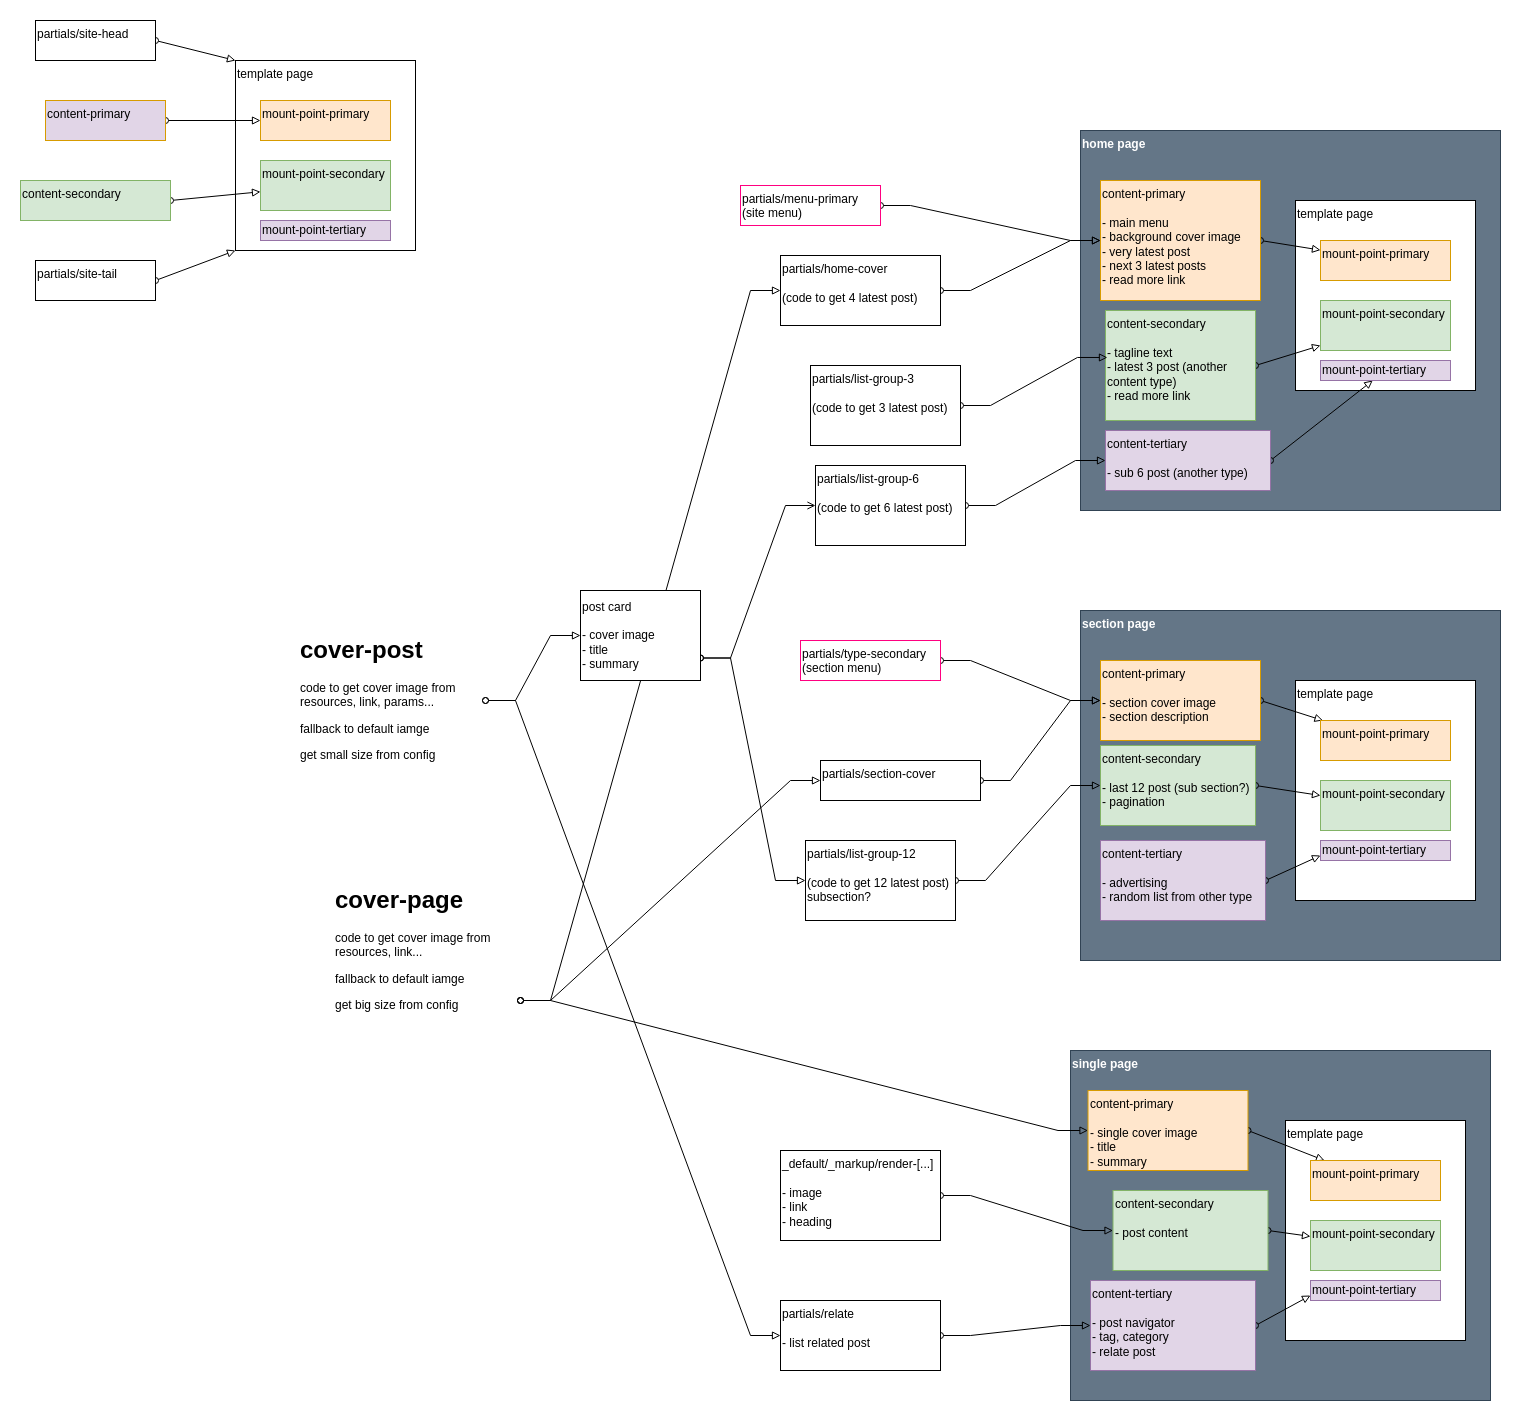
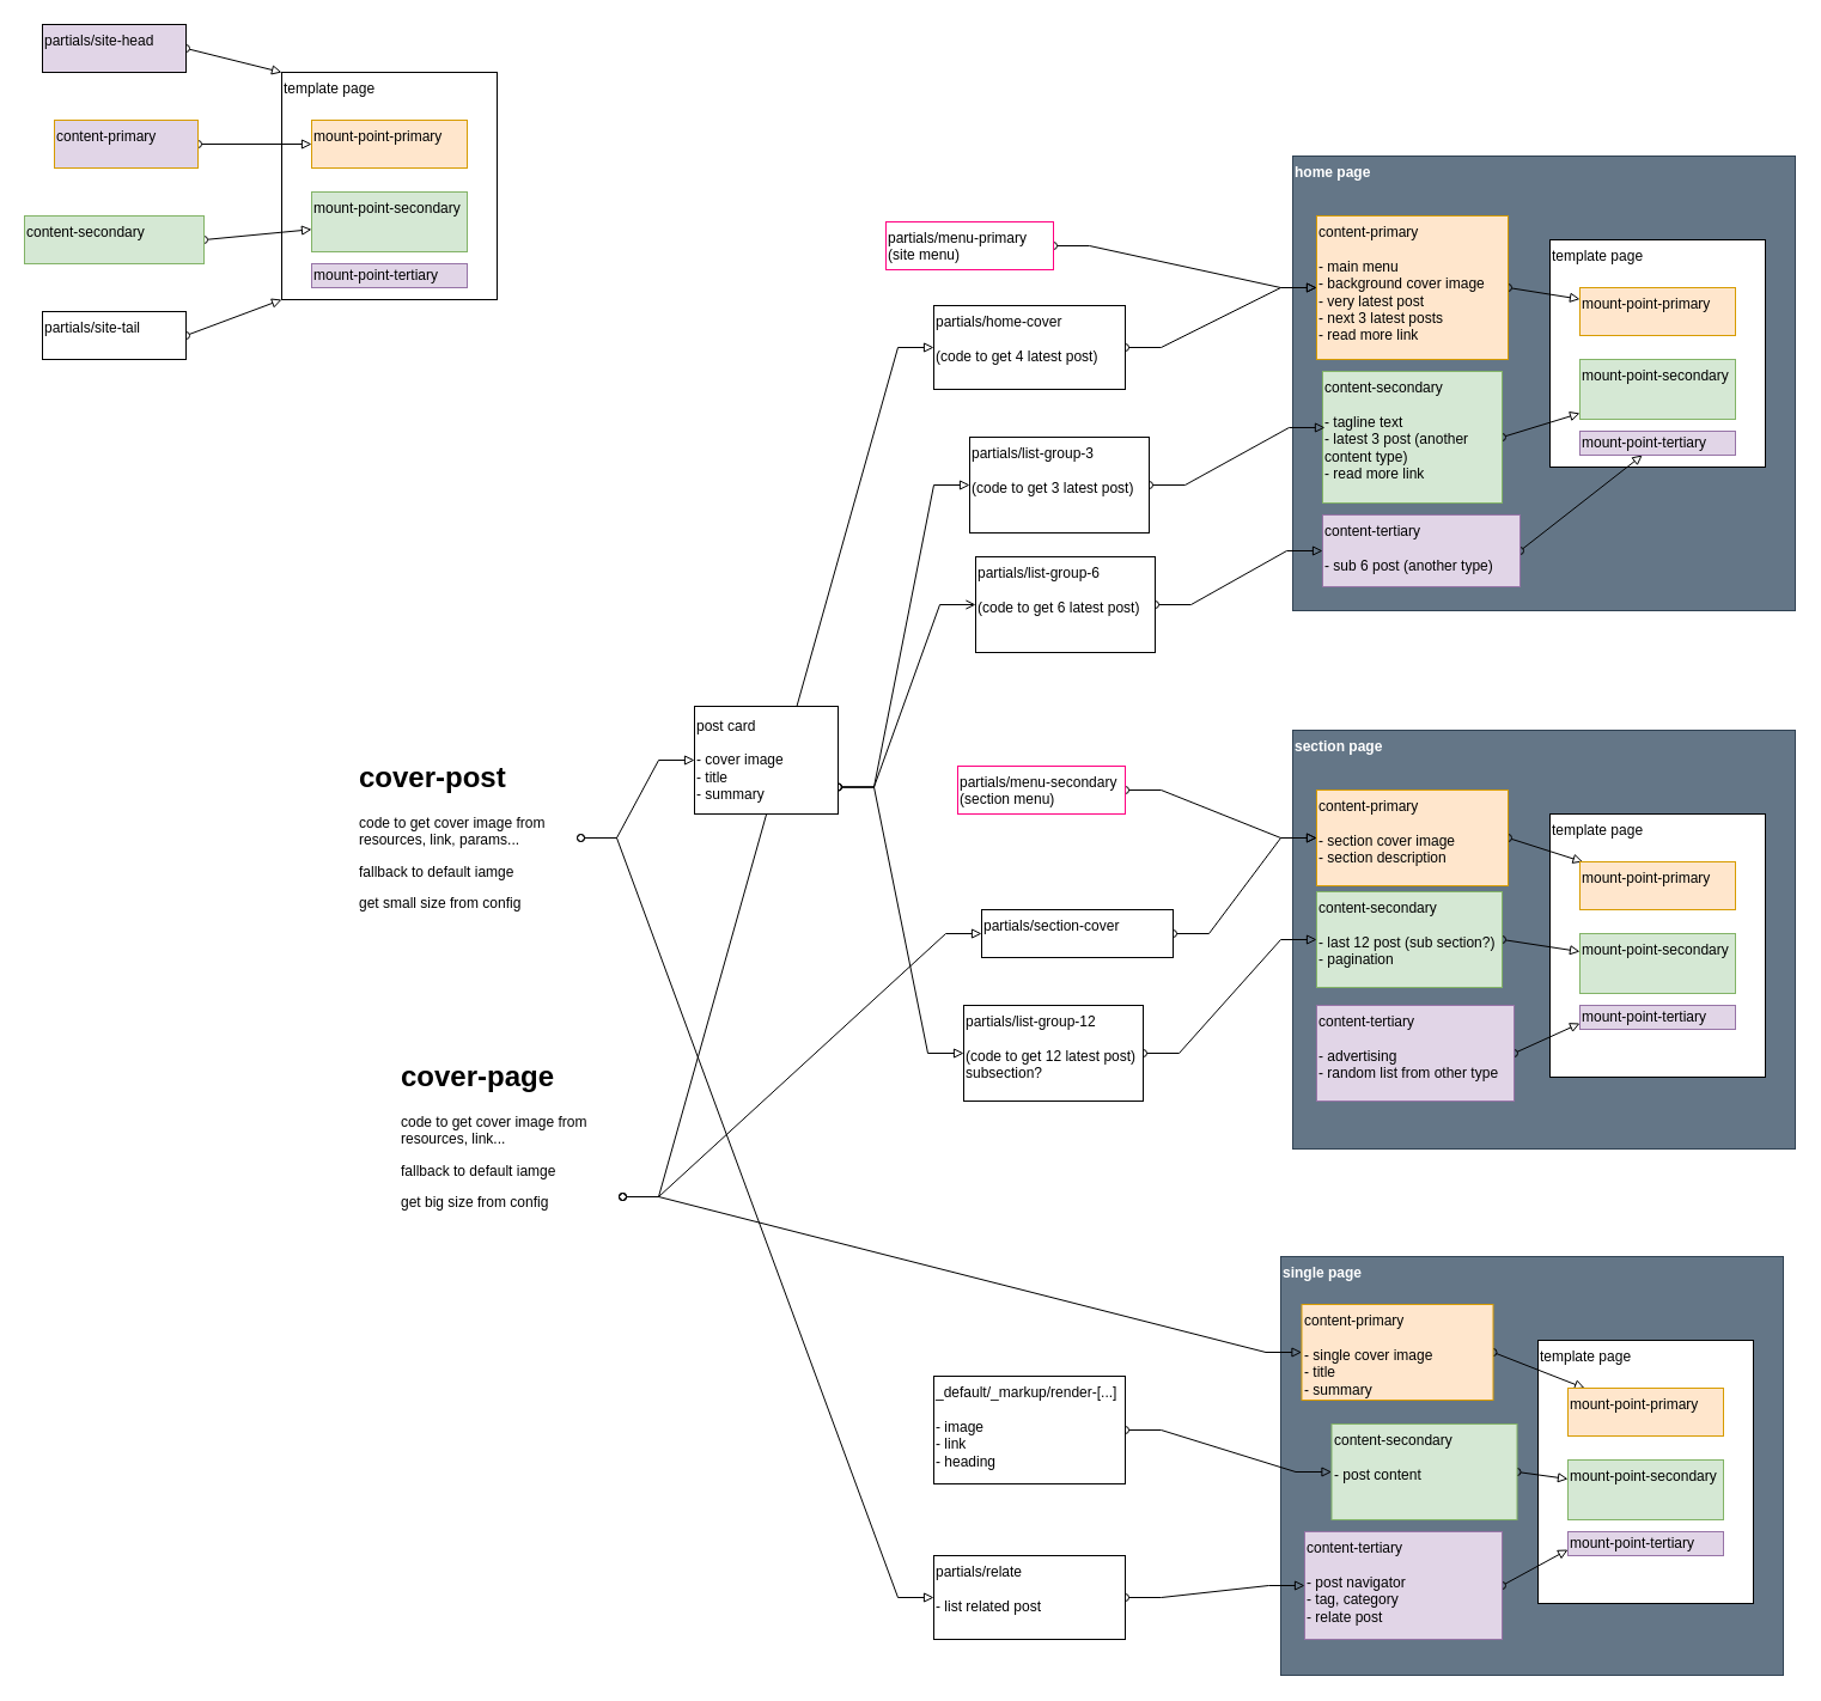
- <mxCell id="12" value="partials/site-head" style="rounded=0;whiteSpace=wrap;html=1;align=left;verticalAlign=top;" vertex="1" parent="1"><mxGeometry x="35" y="20" width="120" height="40" as="geometry" /></mxCell>
+ <mxCell id="12" value="partials/site-head" style="rounded=0;whiteSpace=wrap;html=1;align=left;verticalAlign=top;fillColor=#e1d5e7;" vertex="1" parent="1"><mxGeometry x="35" y="20" width="120" height="40" as="geometry" /></mxCell>
+ <mxCell id="54" style="edgeStyle=entityRelationEdgeStyle;rounded=0;orthogonalLoop=1;jettySize=auto;html=1;exitX=1;exitY=0.75;exitDx=0;exitDy=0;entryX=0;entryY=0.5;entryDx=0;entryDy=0;startArrow=oval;startFill=0;endArrow=block;endFill=0;fontSize=12;" edge="1" parent="1" source="57" target="39"><mxGeometry relative="1" as="geometry" /></mxCell>
- <mxCell id="62" value="partials/type-secondary&lt;br&gt;(section menu)" style="rounded=0;whiteSpace=wrap;html=1;align=left;verticalAlign=top;strokeColor=#FF0080;" vertex="1" parent="1"><mxGeometry x="800" y="640" width="140" height="40" as="geometry" /></mxCell>
+ <mxCell id="62" value="partials/menu-secondary&lt;br&gt;(section menu)" style="rounded=0;whiteSpace=wrap;html=1;align=left;verticalAlign=top;strokeColor=#FF0080;" vertex="1" parent="1"><mxGeometry x="800" y="640" width="140" height="40" as="geometry" /></mxCell>
